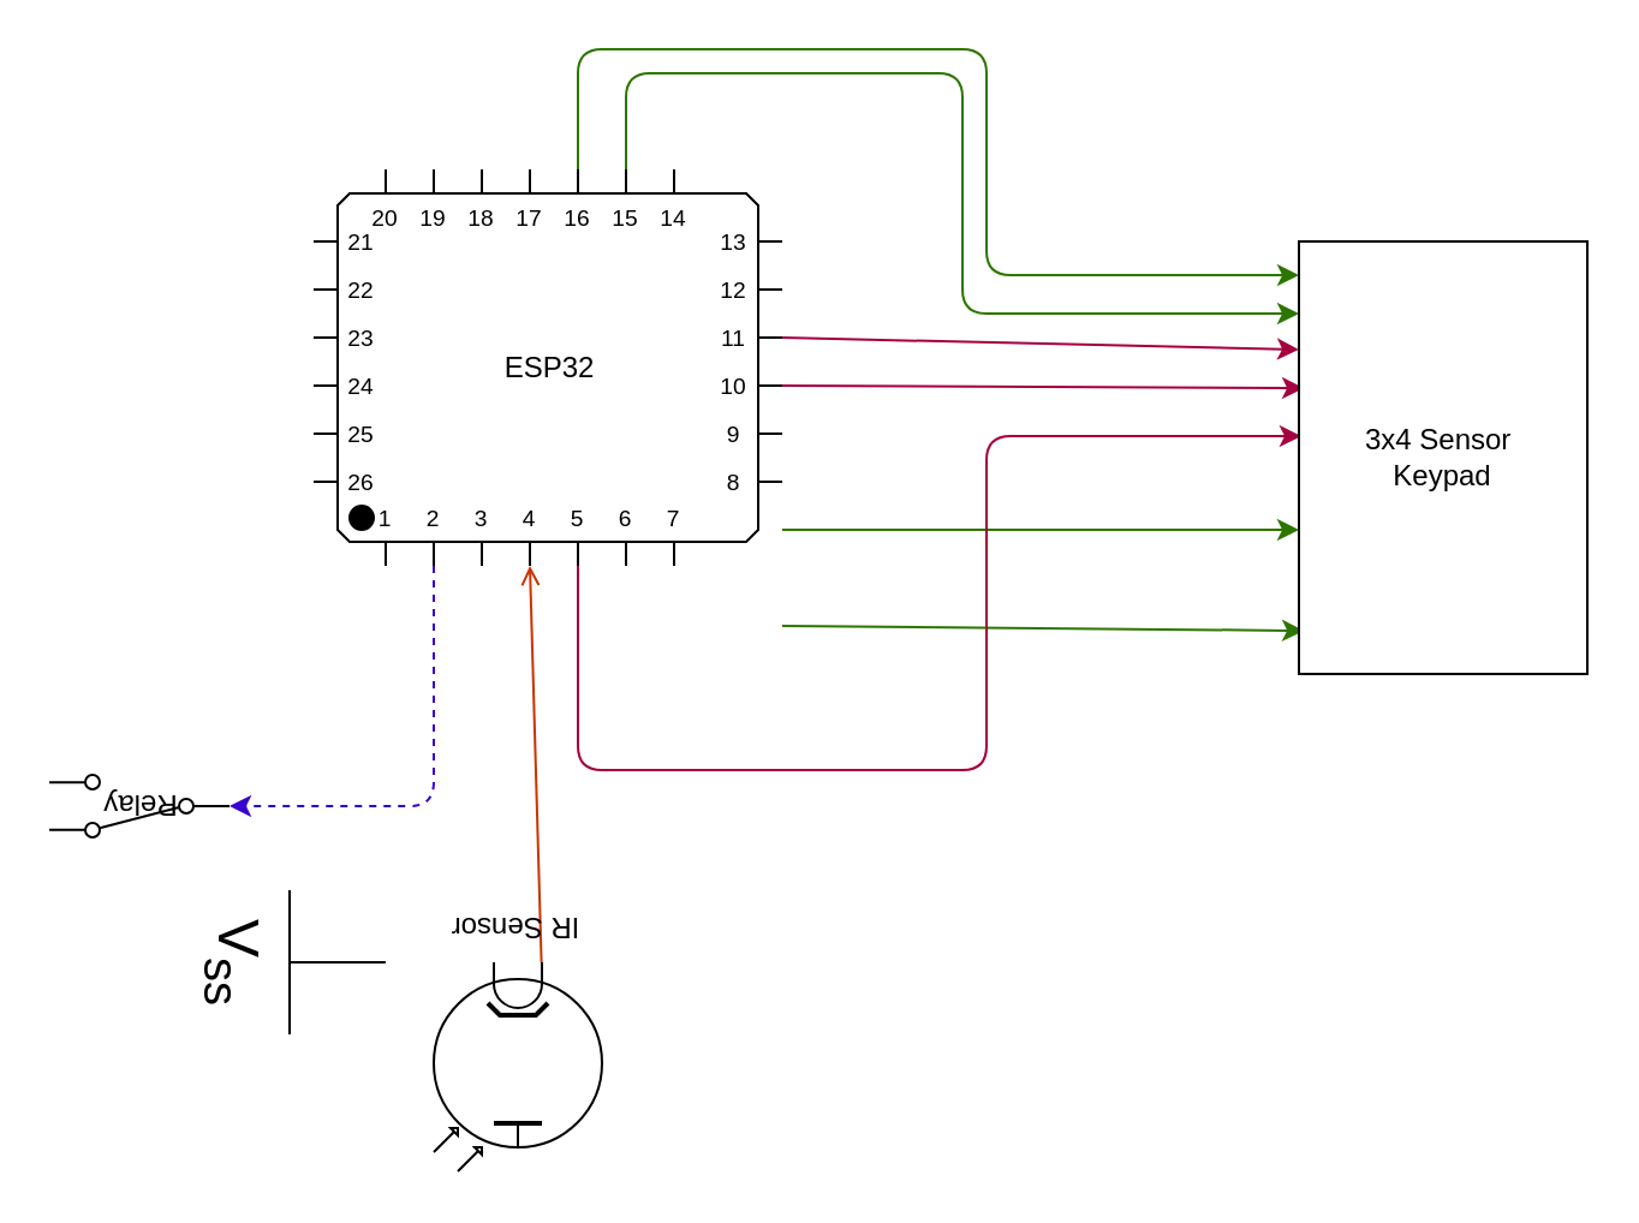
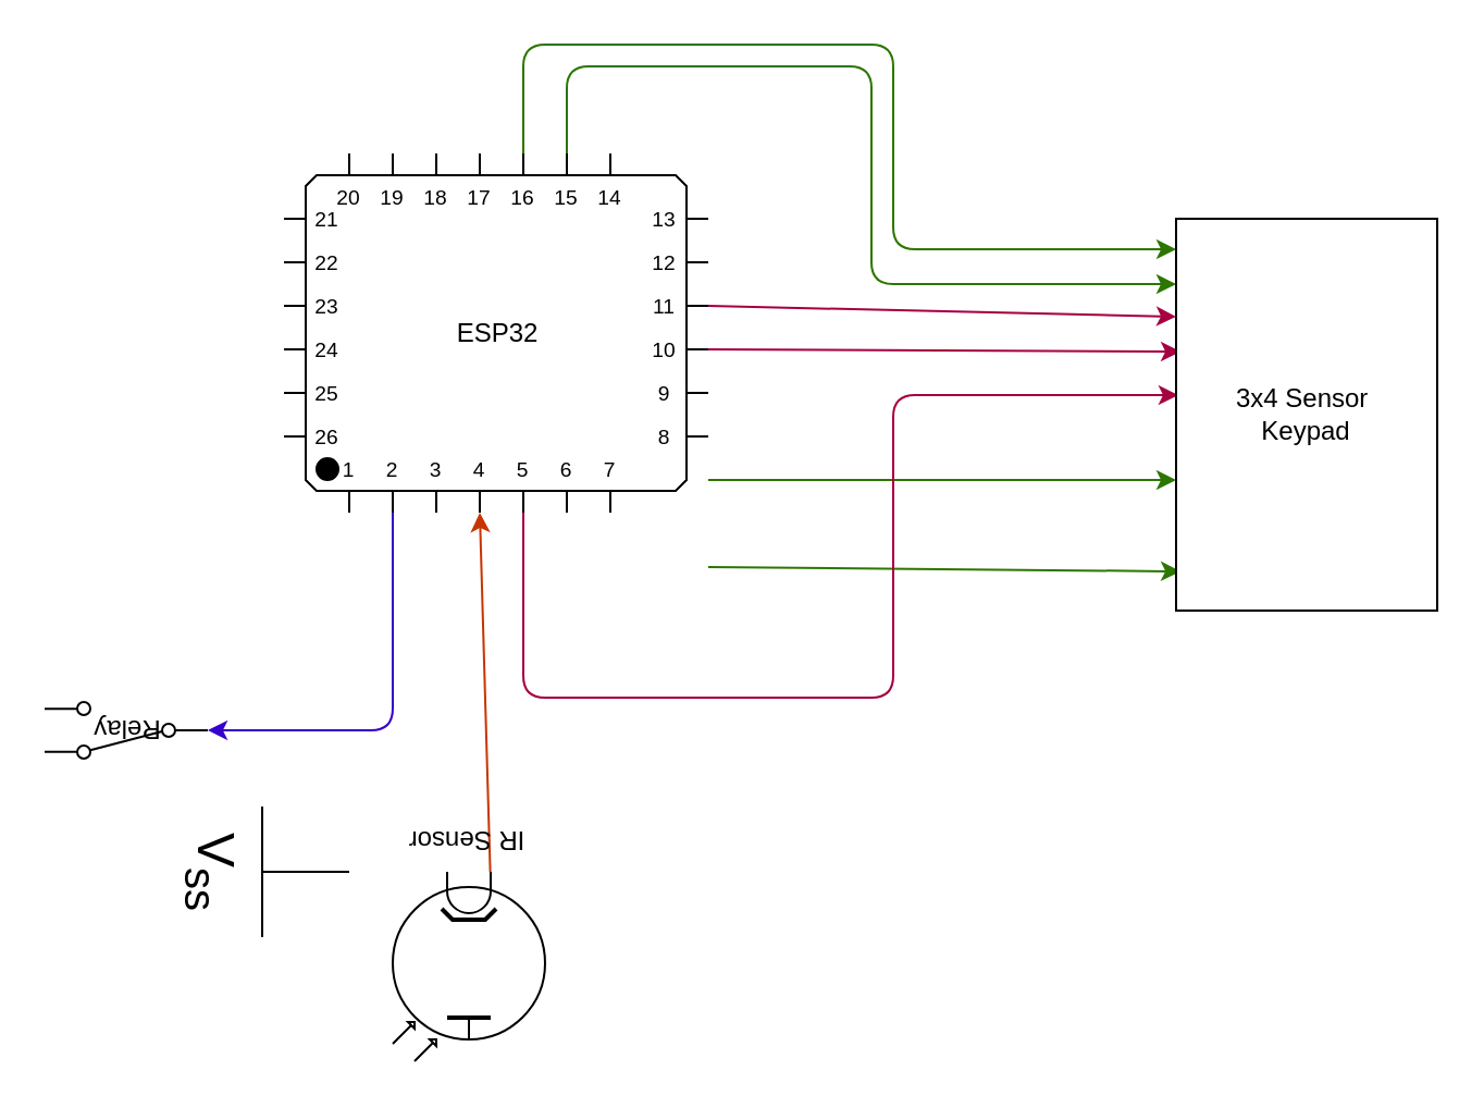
- <mxCell id="12" style="edgeStyle=none;html=1;exitX=0.36;exitY=1;exitDx=0;exitDy=0;exitPerimeter=0;entryX=0;entryY=1;entryDx=90;entryDy=0;entryPerimeter=0;fillColor=#fa6800;strokeColor=#C73500;endArrow=open;" edge="1" parent="1" source="13" target="10"><mxGeometry relative="1" as="geometry" /></mxCell>
+ <mxCell id="12" style="edgeStyle=none;html=1;exitX=0.36;exitY=1;exitDx=0;exitDy=0;exitPerimeter=0;entryX=0;entryY=1;entryDx=90;entryDy=0;entryPerimeter=0;fillColor=#fa6800;strokeColor=#C73500;" edge="1" parent="1" source="13" target="10"><mxGeometry relative="1" as="geometry" /></mxCell>
- <mxCell id="9" style="edgeStyle=none;html=1;exitX=0;exitY=1;exitDx=50;exitDy=0;exitPerimeter=0;entryX=0;entryY=0.5;entryDx=0;entryDy=0;fillColor=#6a00ff;strokeColor=#3700CC;dashed=1;" edge="1" parent="1" source="10" target="15"><mxGeometry relative="1" as="geometry"><Array as="points"><mxPoint x="180" y="335" /></Array></mxGeometry></mxCell>
+ <mxCell id="9" style="edgeStyle=none;html=1;exitX=0;exitY=1;exitDx=50;exitDy=0;exitPerimeter=0;entryX=0;entryY=0.5;entryDx=0;entryDy=0;fillColor=#6a00ff;strokeColor=#3700CC;" edge="1" parent="1" source="10" target="15"><mxGeometry relative="1" as="geometry"><Array as="points"><mxPoint x="180" y="335" /></Array></mxGeometry></mxCell>
